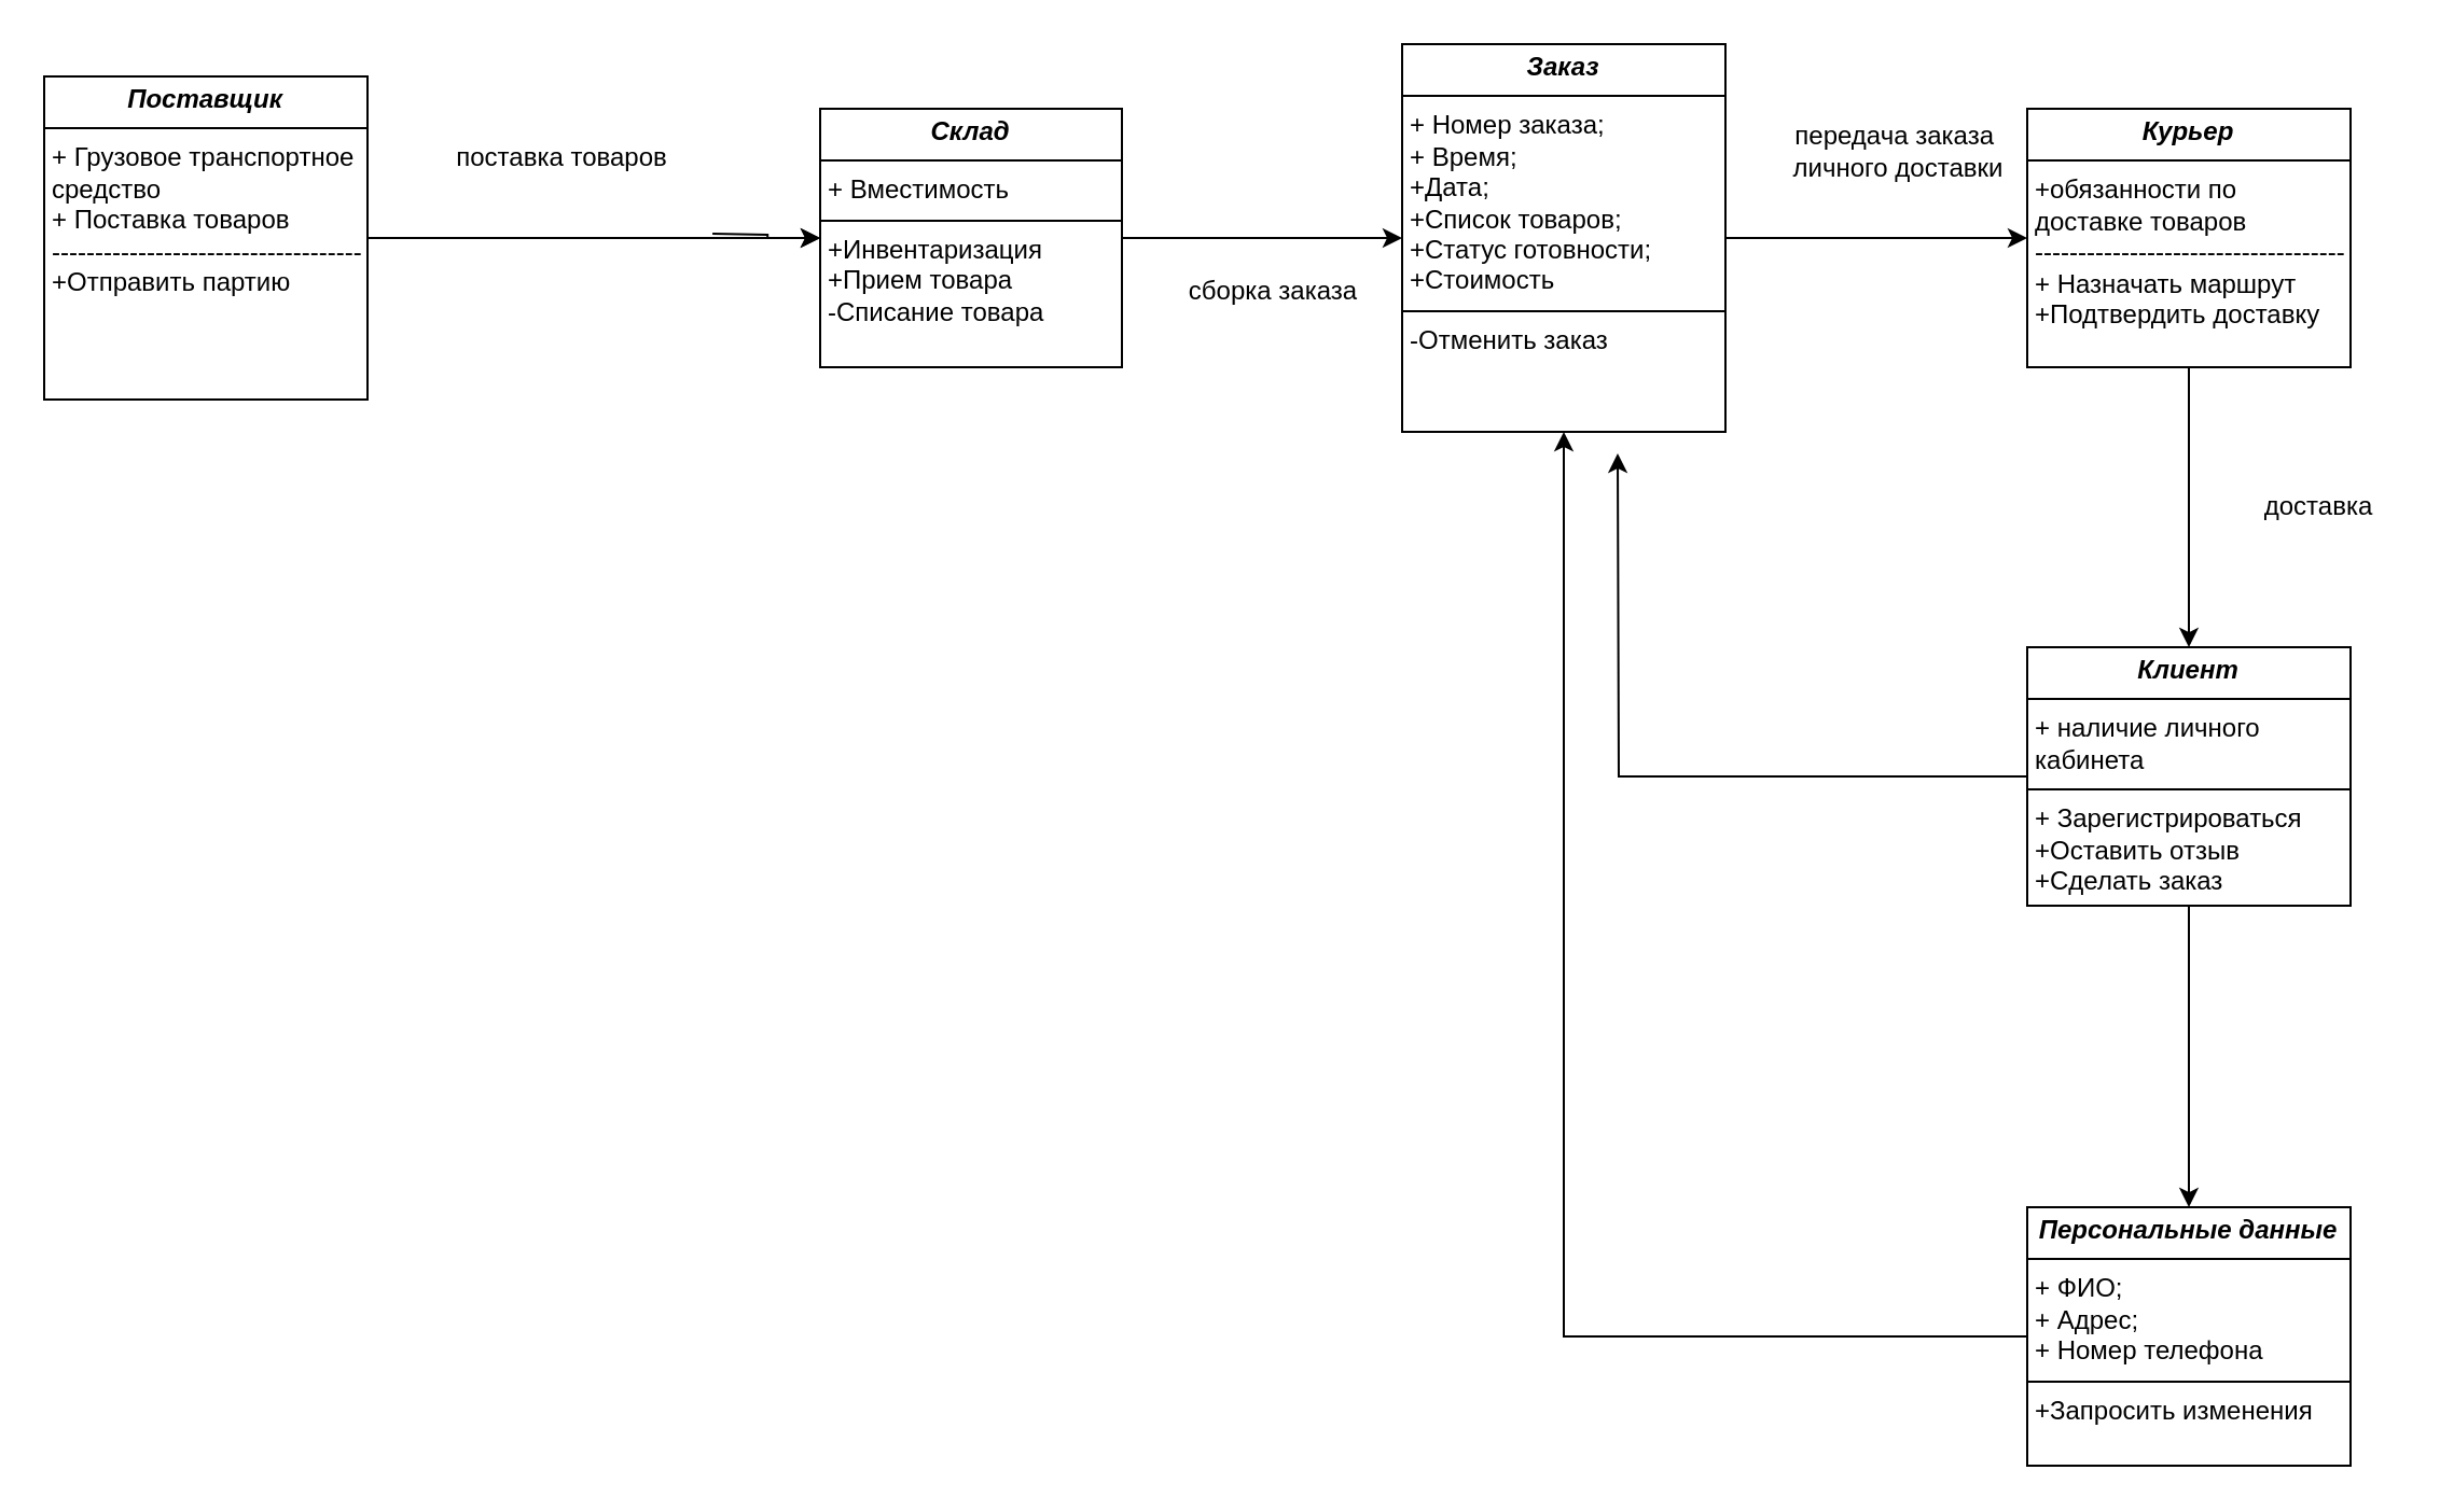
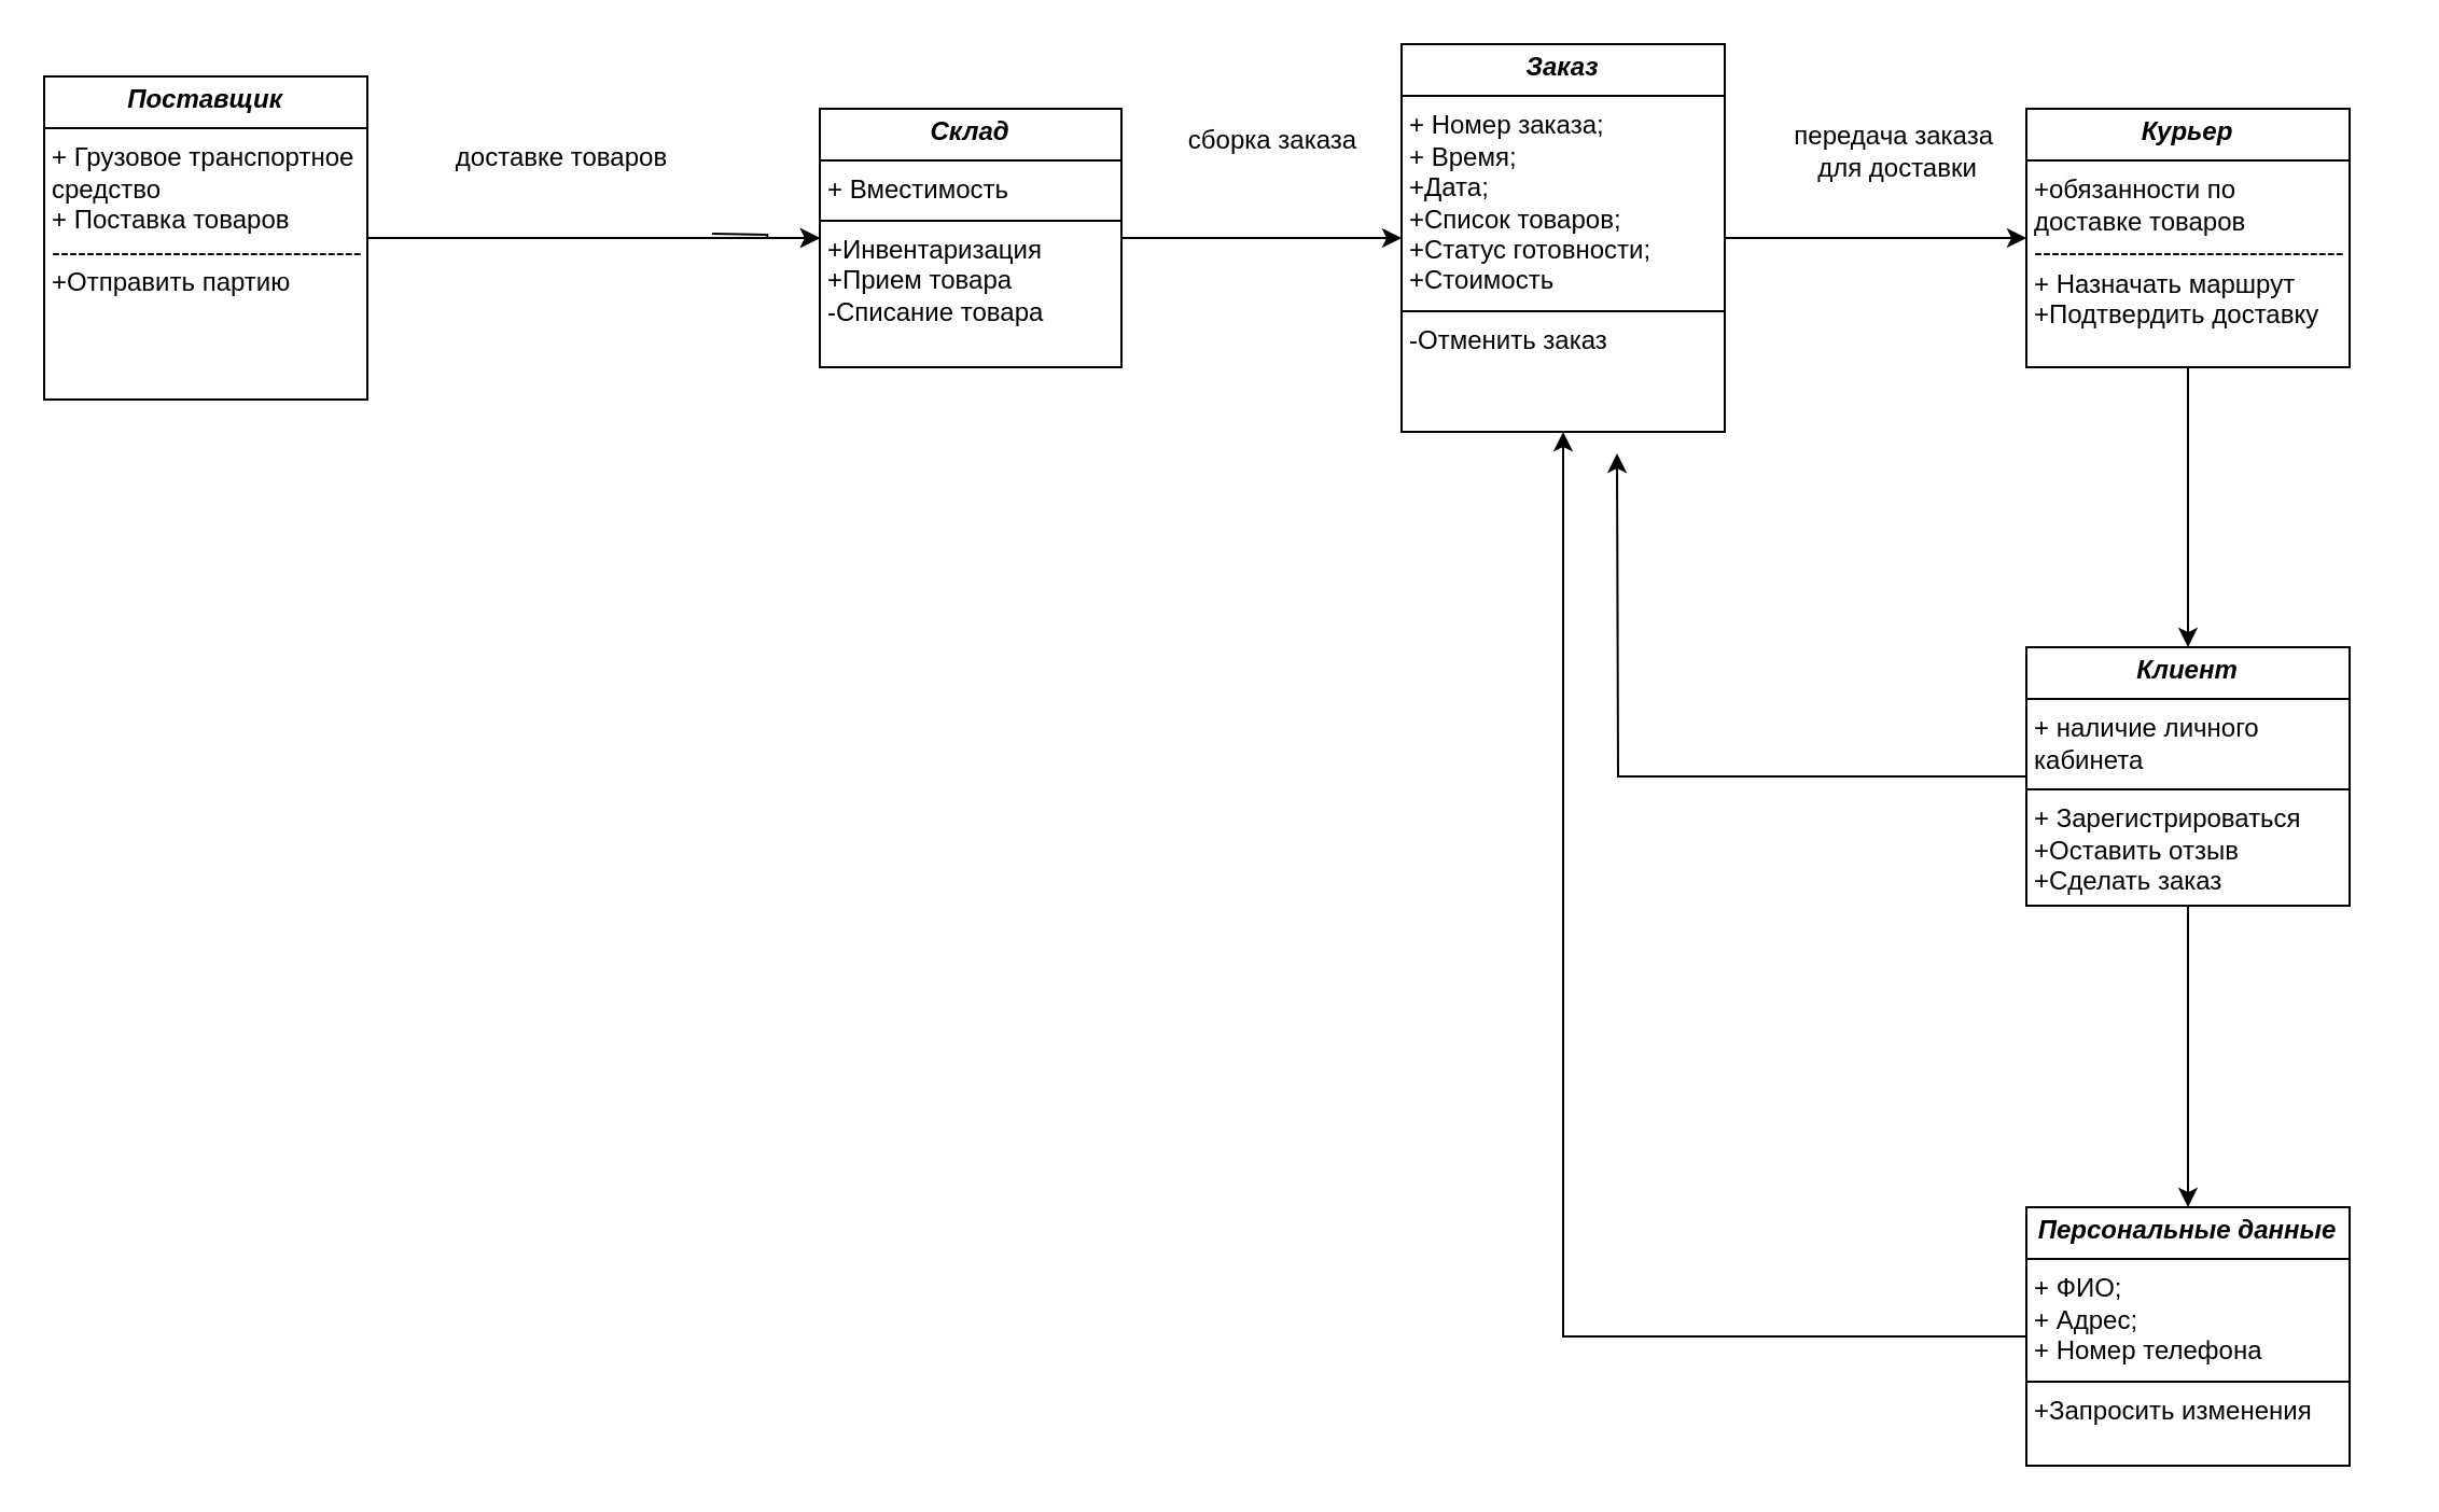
- <mxCell id="19" value="передача заказа&amp;nbsp;&lt;div&gt;личного доставки&lt;/div&gt;" style="text;html=1;align=center;verticalAlign=middle;resizable=0;points=[];autosize=1;strokeColor=none;fillColor=none;" vertex="1" parent="1"><mxGeometry x="820" y="50" width="120" height="40" as="geometry" /></mxCell>
+ <mxCell id="19" value="передача заказа&amp;nbsp;&lt;div&gt;для доставки&lt;/div&gt;" style="text;html=1;align=center;verticalAlign=middle;resizable=0;points=[];autosize=1;strokeColor=none;fillColor=none;" vertex="1" parent="1"><mxGeometry x="820" y="50" width="120" height="40" as="geometry" /></mxCell>
- <mxCell id="17" value="поставка товаров" style="text;html=1;align=center;verticalAlign=middle;resizable=0;points=[];autosize=1;strokeColor=none;fillColor=none;" vertex="1" parent="1"><mxGeometry x="200" y="58" width="120" height="30" as="geometry" /></mxCell>
+ <mxCell id="17" value="доставке товаров" style="text;html=1;align=center;verticalAlign=middle;resizable=0;points=[];autosize=1;strokeColor=none;fillColor=none;" vertex="1" parent="1"><mxGeometry x="200" y="58" width="120" height="30" as="geometry" /></mxCell>
- <mxCell id="18" value="сборка заказа" style="text;html=1;align=center;verticalAlign=middle;resizable=0;points=[];autosize=1;strokeColor=none;fillColor=none;" vertex="1" parent="1"><mxGeometry x="540" y="120" width="100" height="30" as="geometry" /></mxCell>
+ <mxCell id="18" value="сборка заказа" style="text;html=1;align=center;verticalAlign=middle;resizable=0;points=[];autosize=1;strokeColor=none;fillColor=none;" vertex="1" parent="1"><mxGeometry x="540" y="50" width="100" height="30" as="geometry" /></mxCell>
- <mxCell id="20" value="доставка" style="text;html=1;align=center;verticalAlign=middle;resizable=0;points=[];autosize=1;strokeColor=none;fillColor=none;" vertex="1" parent="1"><mxGeometry x="1040" y="220" width="70" height="30" as="geometry" /></mxCell>
